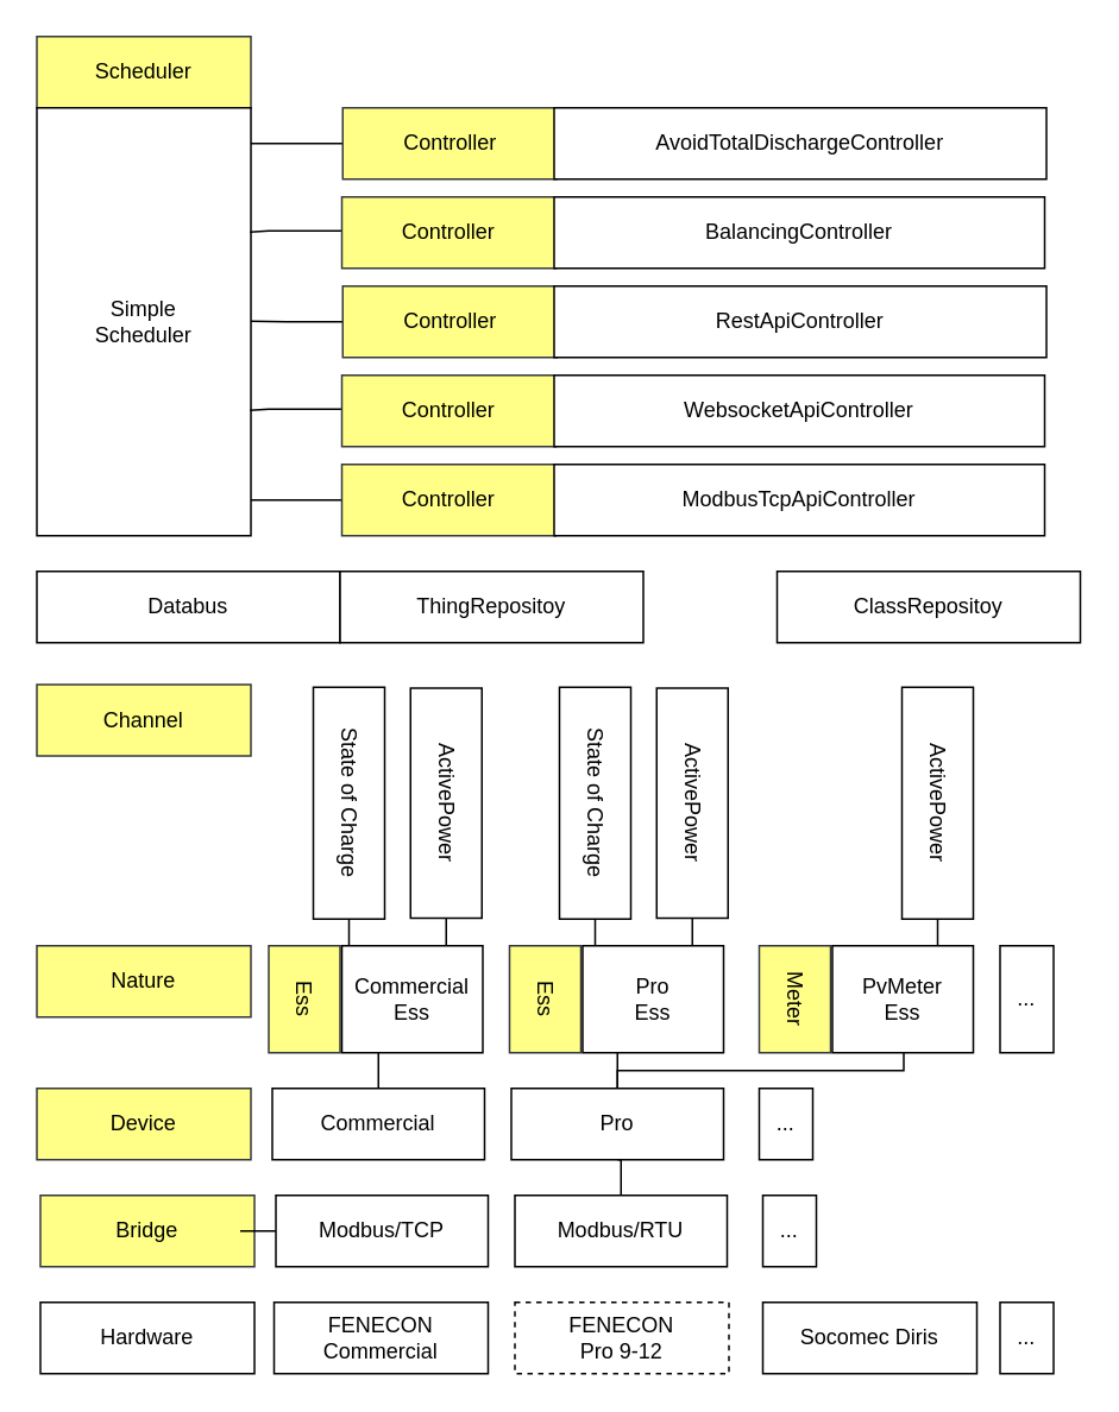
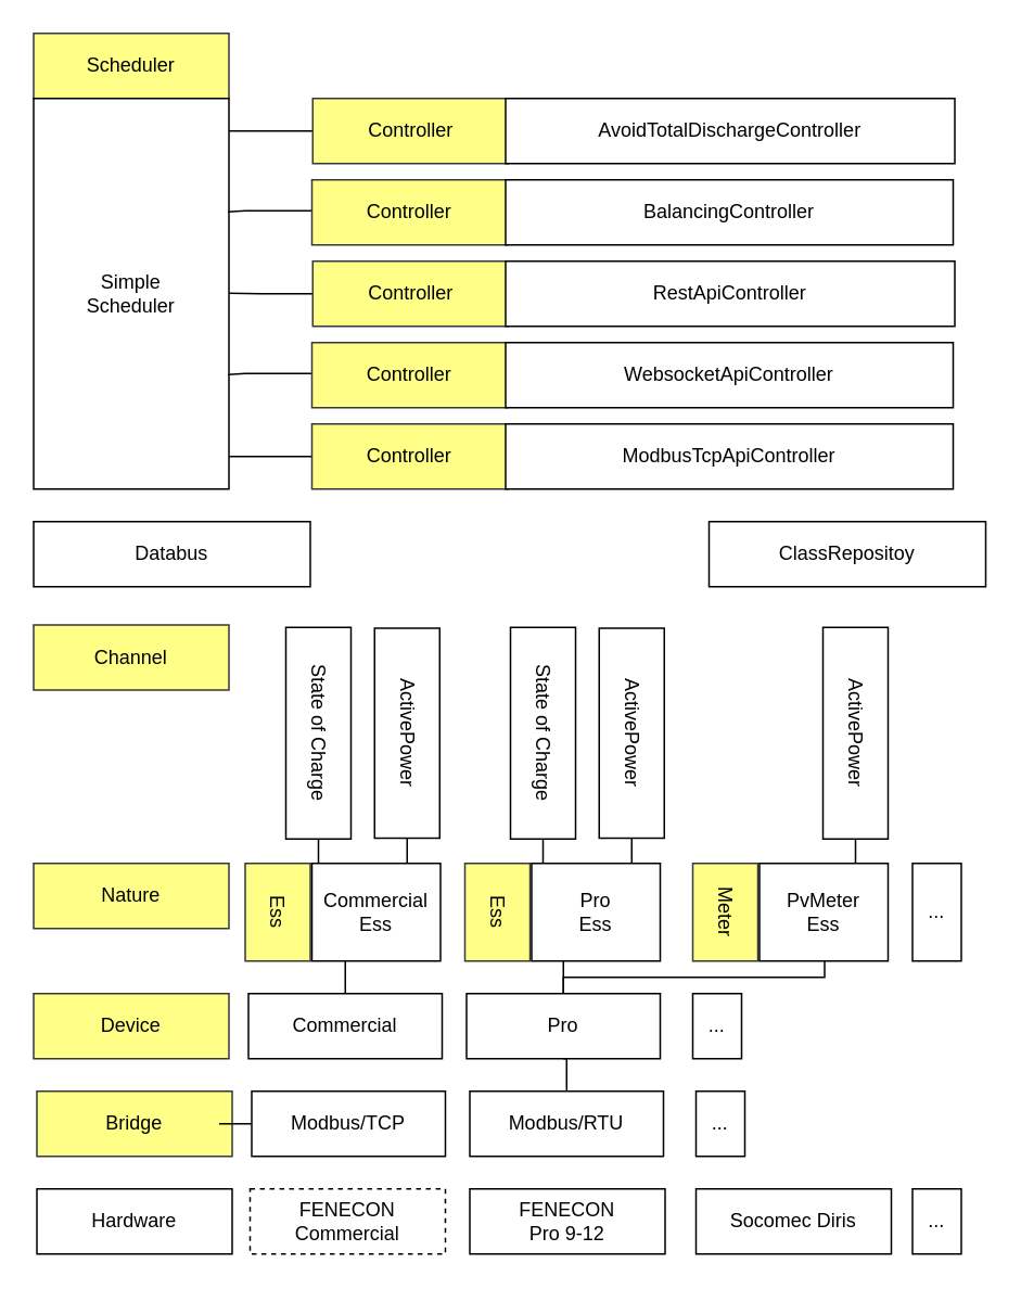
- <mxCell id="20" value="ThingRepositoy" style="rounded=0;whiteSpace=wrap;html=1;strokeColor=#000000;fillColor=#ffffff;fontColor=#000000;" vertex="1" parent="1"><mxGeometry x="190" y="320" width="170" height="40" as="geometry" /></mxCell>
- <mxCell id="55" value="FENECON Commercial" style="rounded=0;whiteSpace=wrap;html=1;strokeColor=#000000;fillColor=#ffffff;fontColor=#000000;" vertex="1" parent="1"><mxGeometry x="153" y="730" width="120" height="40" as="geometry" /></mxCell>
+ <mxCell id="55" value="FENECON Commercial" style="rounded=0;whiteSpace=wrap;html=1;strokeColor=#000000;fillColor=#ffffff;fontColor=#000000;dashed=1;" vertex="1" parent="1"><mxGeometry x="153" y="730" width="120" height="40" as="geometry" /></mxCell>
- <mxCell id="56" value="FENECON &lt;br&gt;Pro 9-12" style="rounded=0;whiteSpace=wrap;html=1;strokeColor=#000000;fillColor=#ffffff;fontColor=#000000;dashed=1;" vertex="1" parent="1"><mxGeometry x="288" y="730" width="120" height="40" as="geometry" /></mxCell>
+ <mxCell id="56" value="FENECON &lt;br&gt;Pro 9-12" style="rounded=0;whiteSpace=wrap;html=1;strokeColor=#000000;fillColor=#ffffff;fontColor=#000000;" vertex="1" parent="1"><mxGeometry x="288" y="730" width="120" height="40" as="geometry" /></mxCell>
